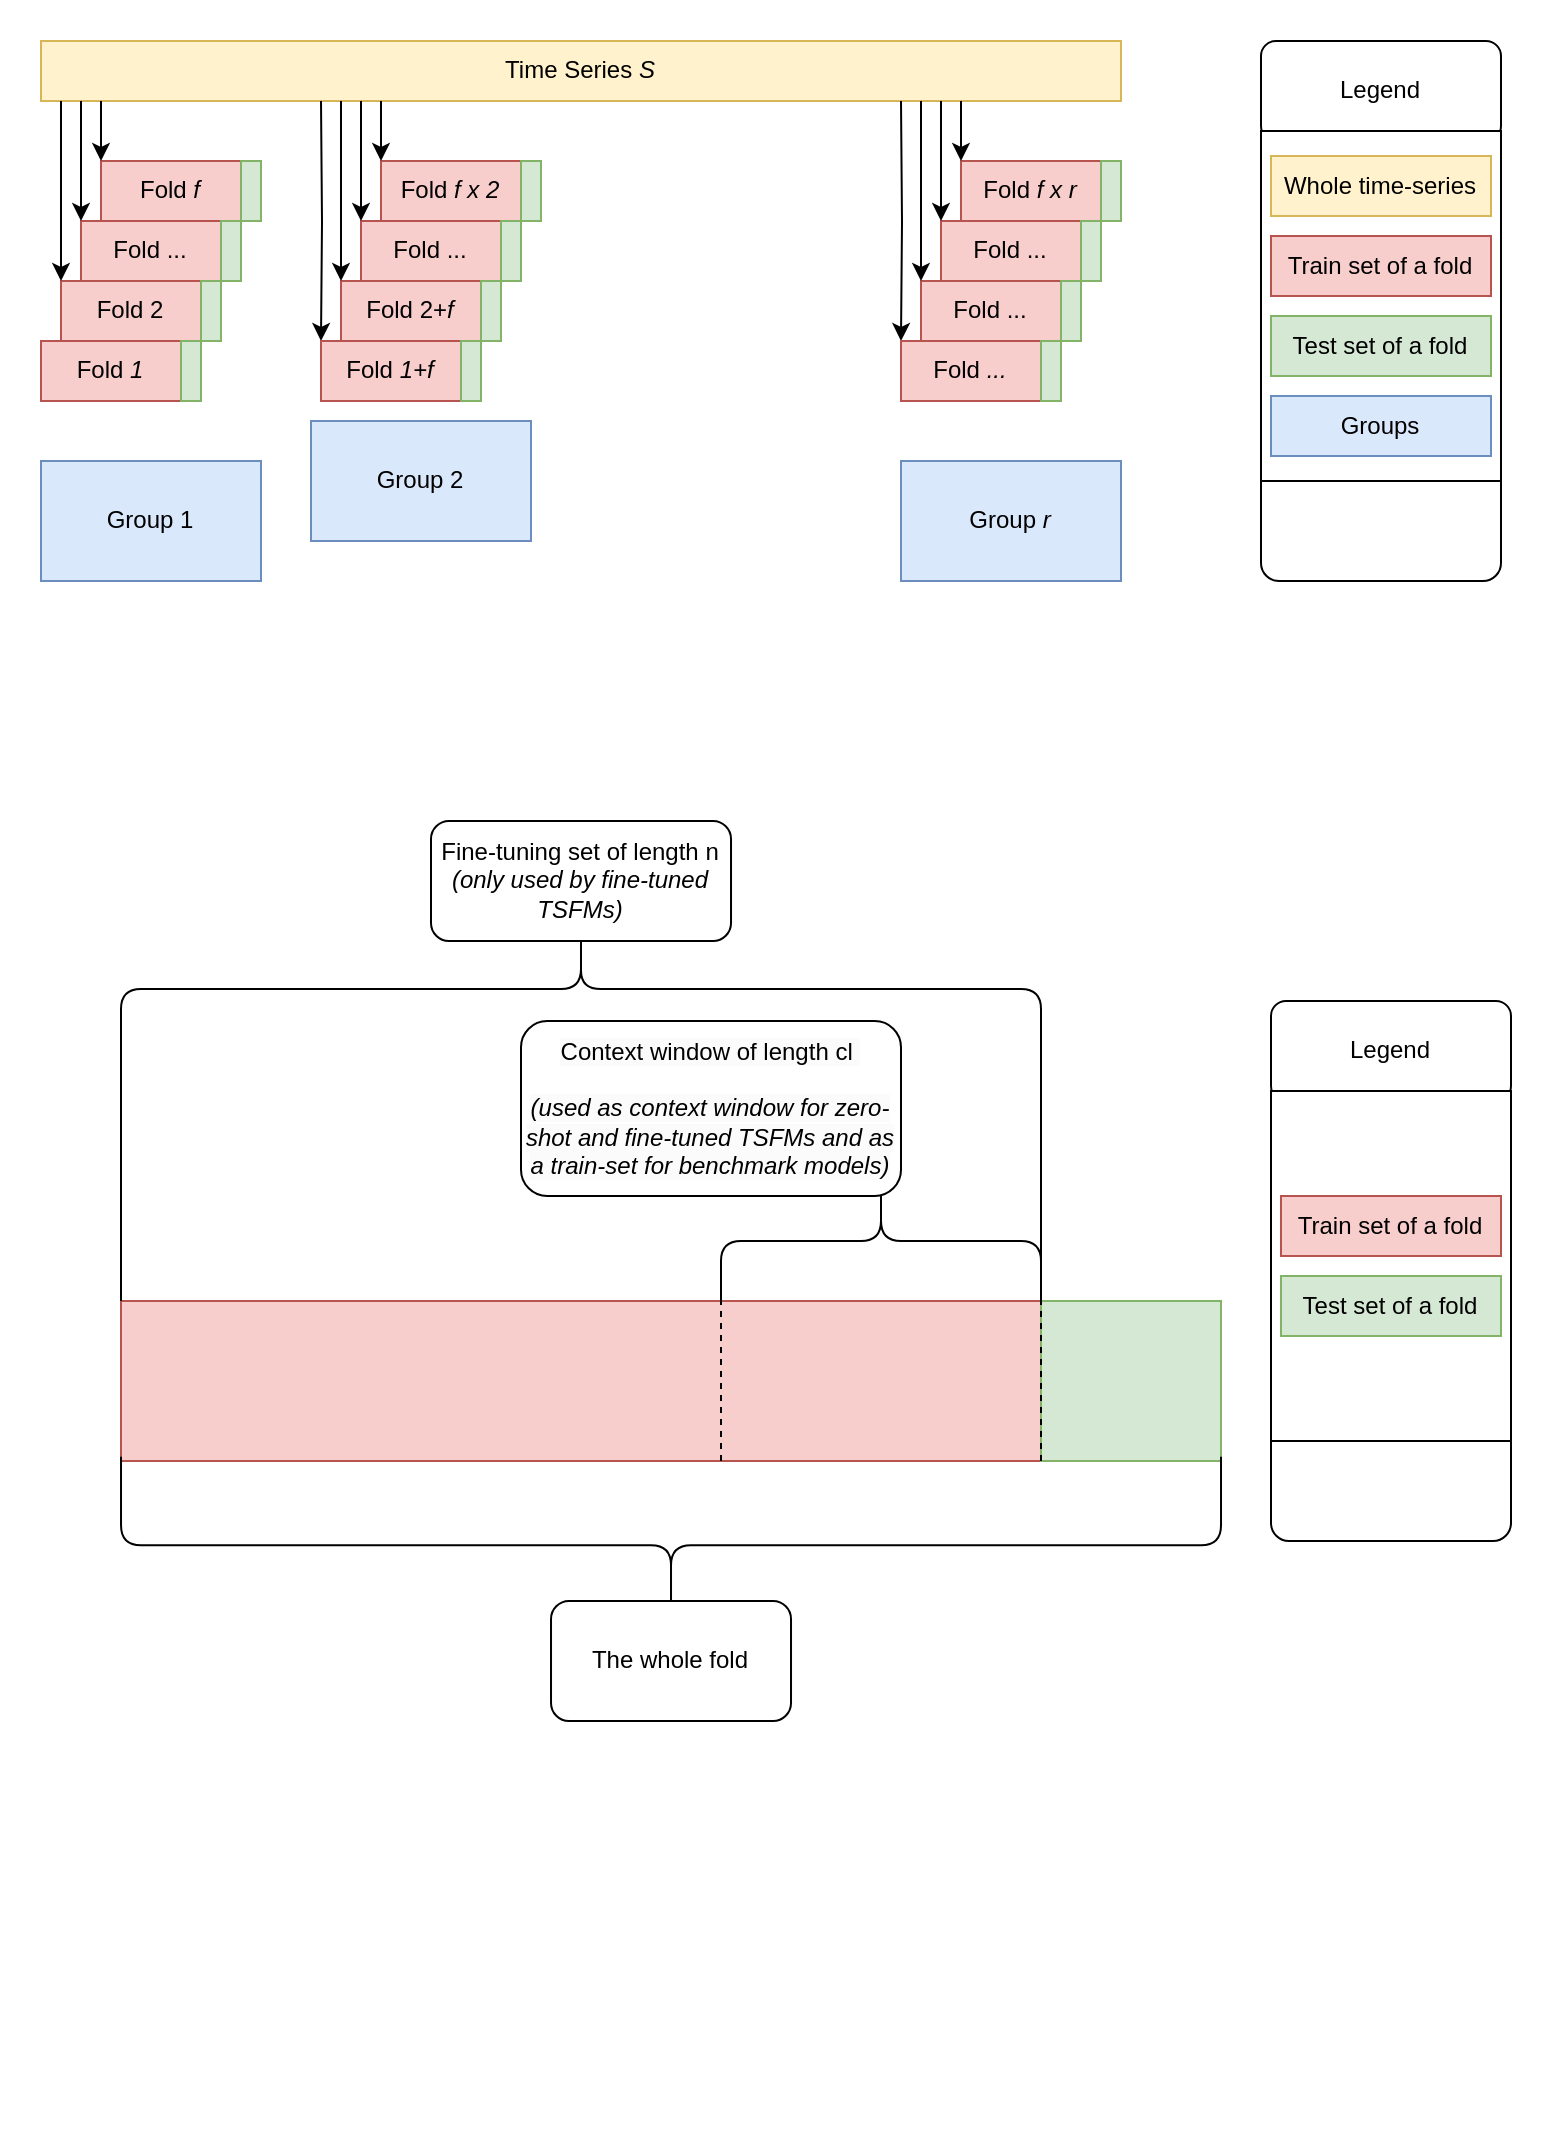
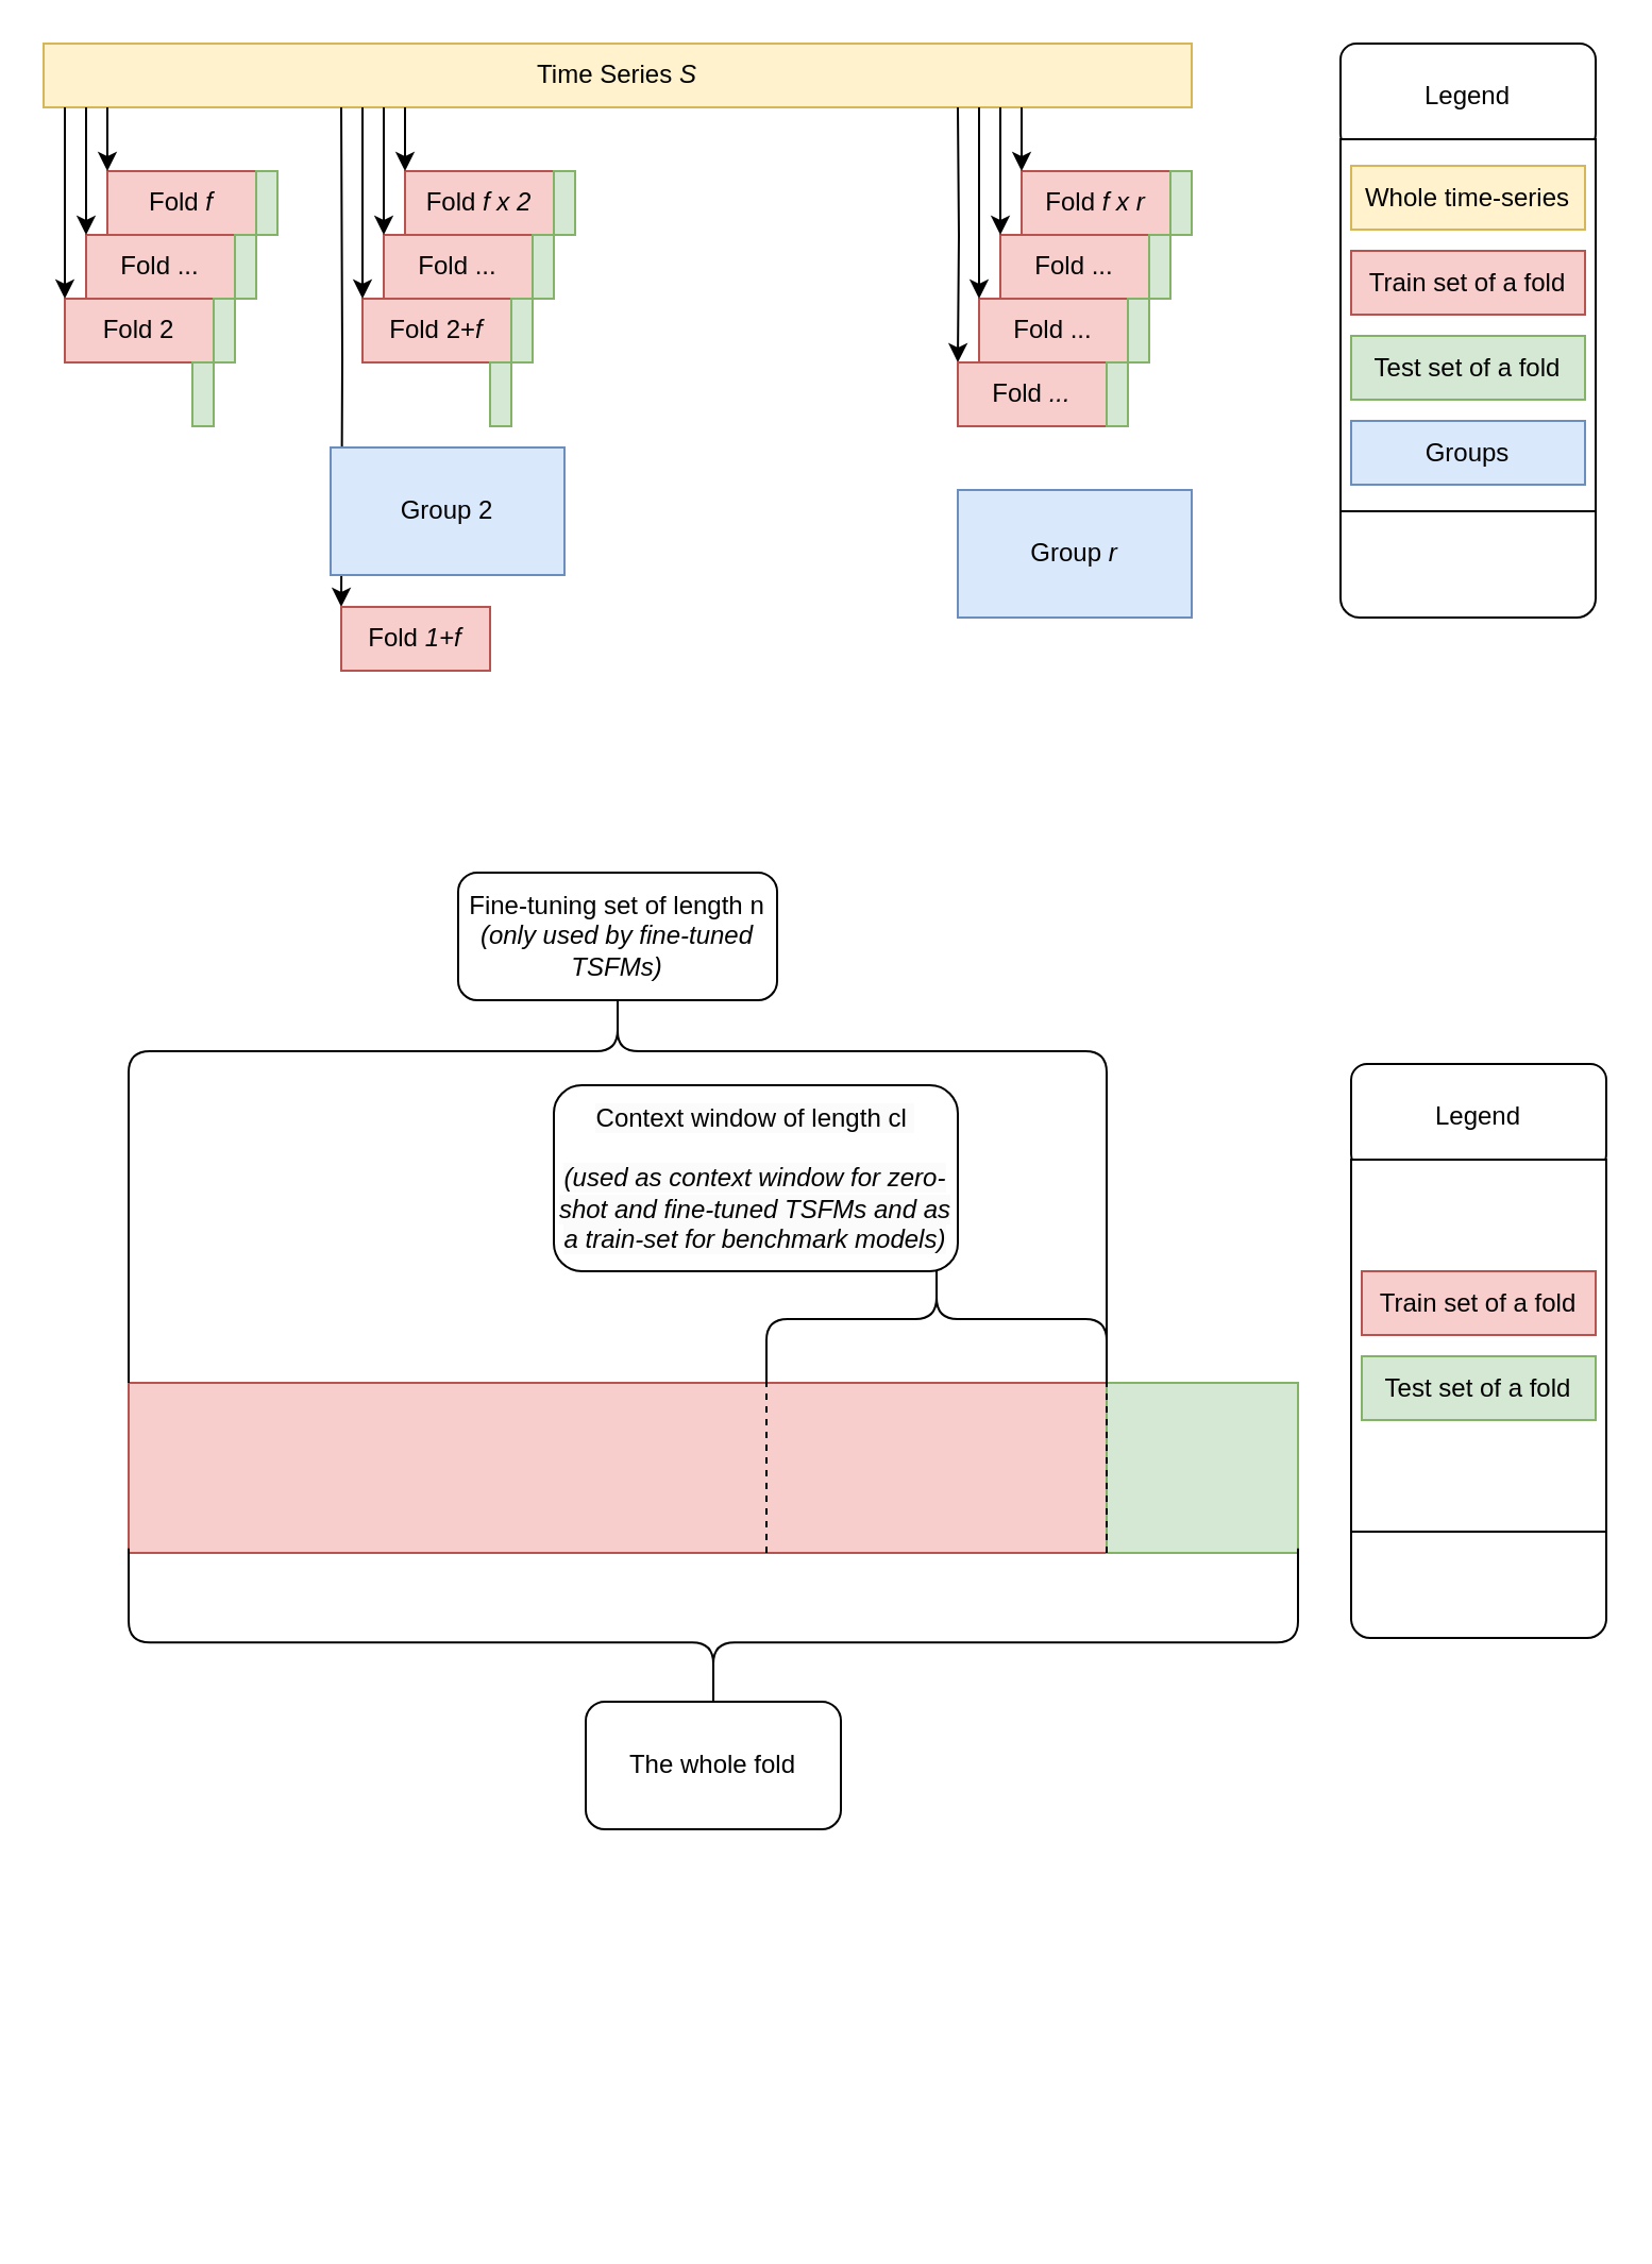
- <mxCell id="9" value="Fold &lt;i&gt;1&lt;/i&gt;" style="rounded=0;whiteSpace=wrap;html=1;fillColor=#f8cecc;strokeColor=#b85450;" vertex="1" parent="1"><mxGeometry x="20" y="170" width="70" height="30" as="geometry" /></mxCell>
- <mxCell id="21" value="Fold &lt;i&gt;1+f&lt;/i&gt;" style="rounded=0;whiteSpace=wrap;html=1;fillColor=#f8cecc;strokeColor=#b85450;" vertex="1" parent="1"><mxGeometry x="160" y="170" width="70" height="30" as="geometry" /></mxCell>
+ <mxCell id="21" value="Fold &lt;i&gt;1+f&lt;/i&gt;" style="rounded=0;whiteSpace=wrap;html=1;fillColor=#f8cecc;strokeColor=#b85450;" vertex="1" parent="1"><mxGeometry x="160" y="285" width="70" height="30" as="geometry" /></mxCell>
- <mxCell id="38" value="Group 1" style="rounded=0;whiteSpace=wrap;html=1;fillColor=#dae8fc;strokeColor=#6c8ebf;" vertex="1" parent="1"><mxGeometry x="20" y="230" width="110" height="60" as="geometry" /></mxCell>
